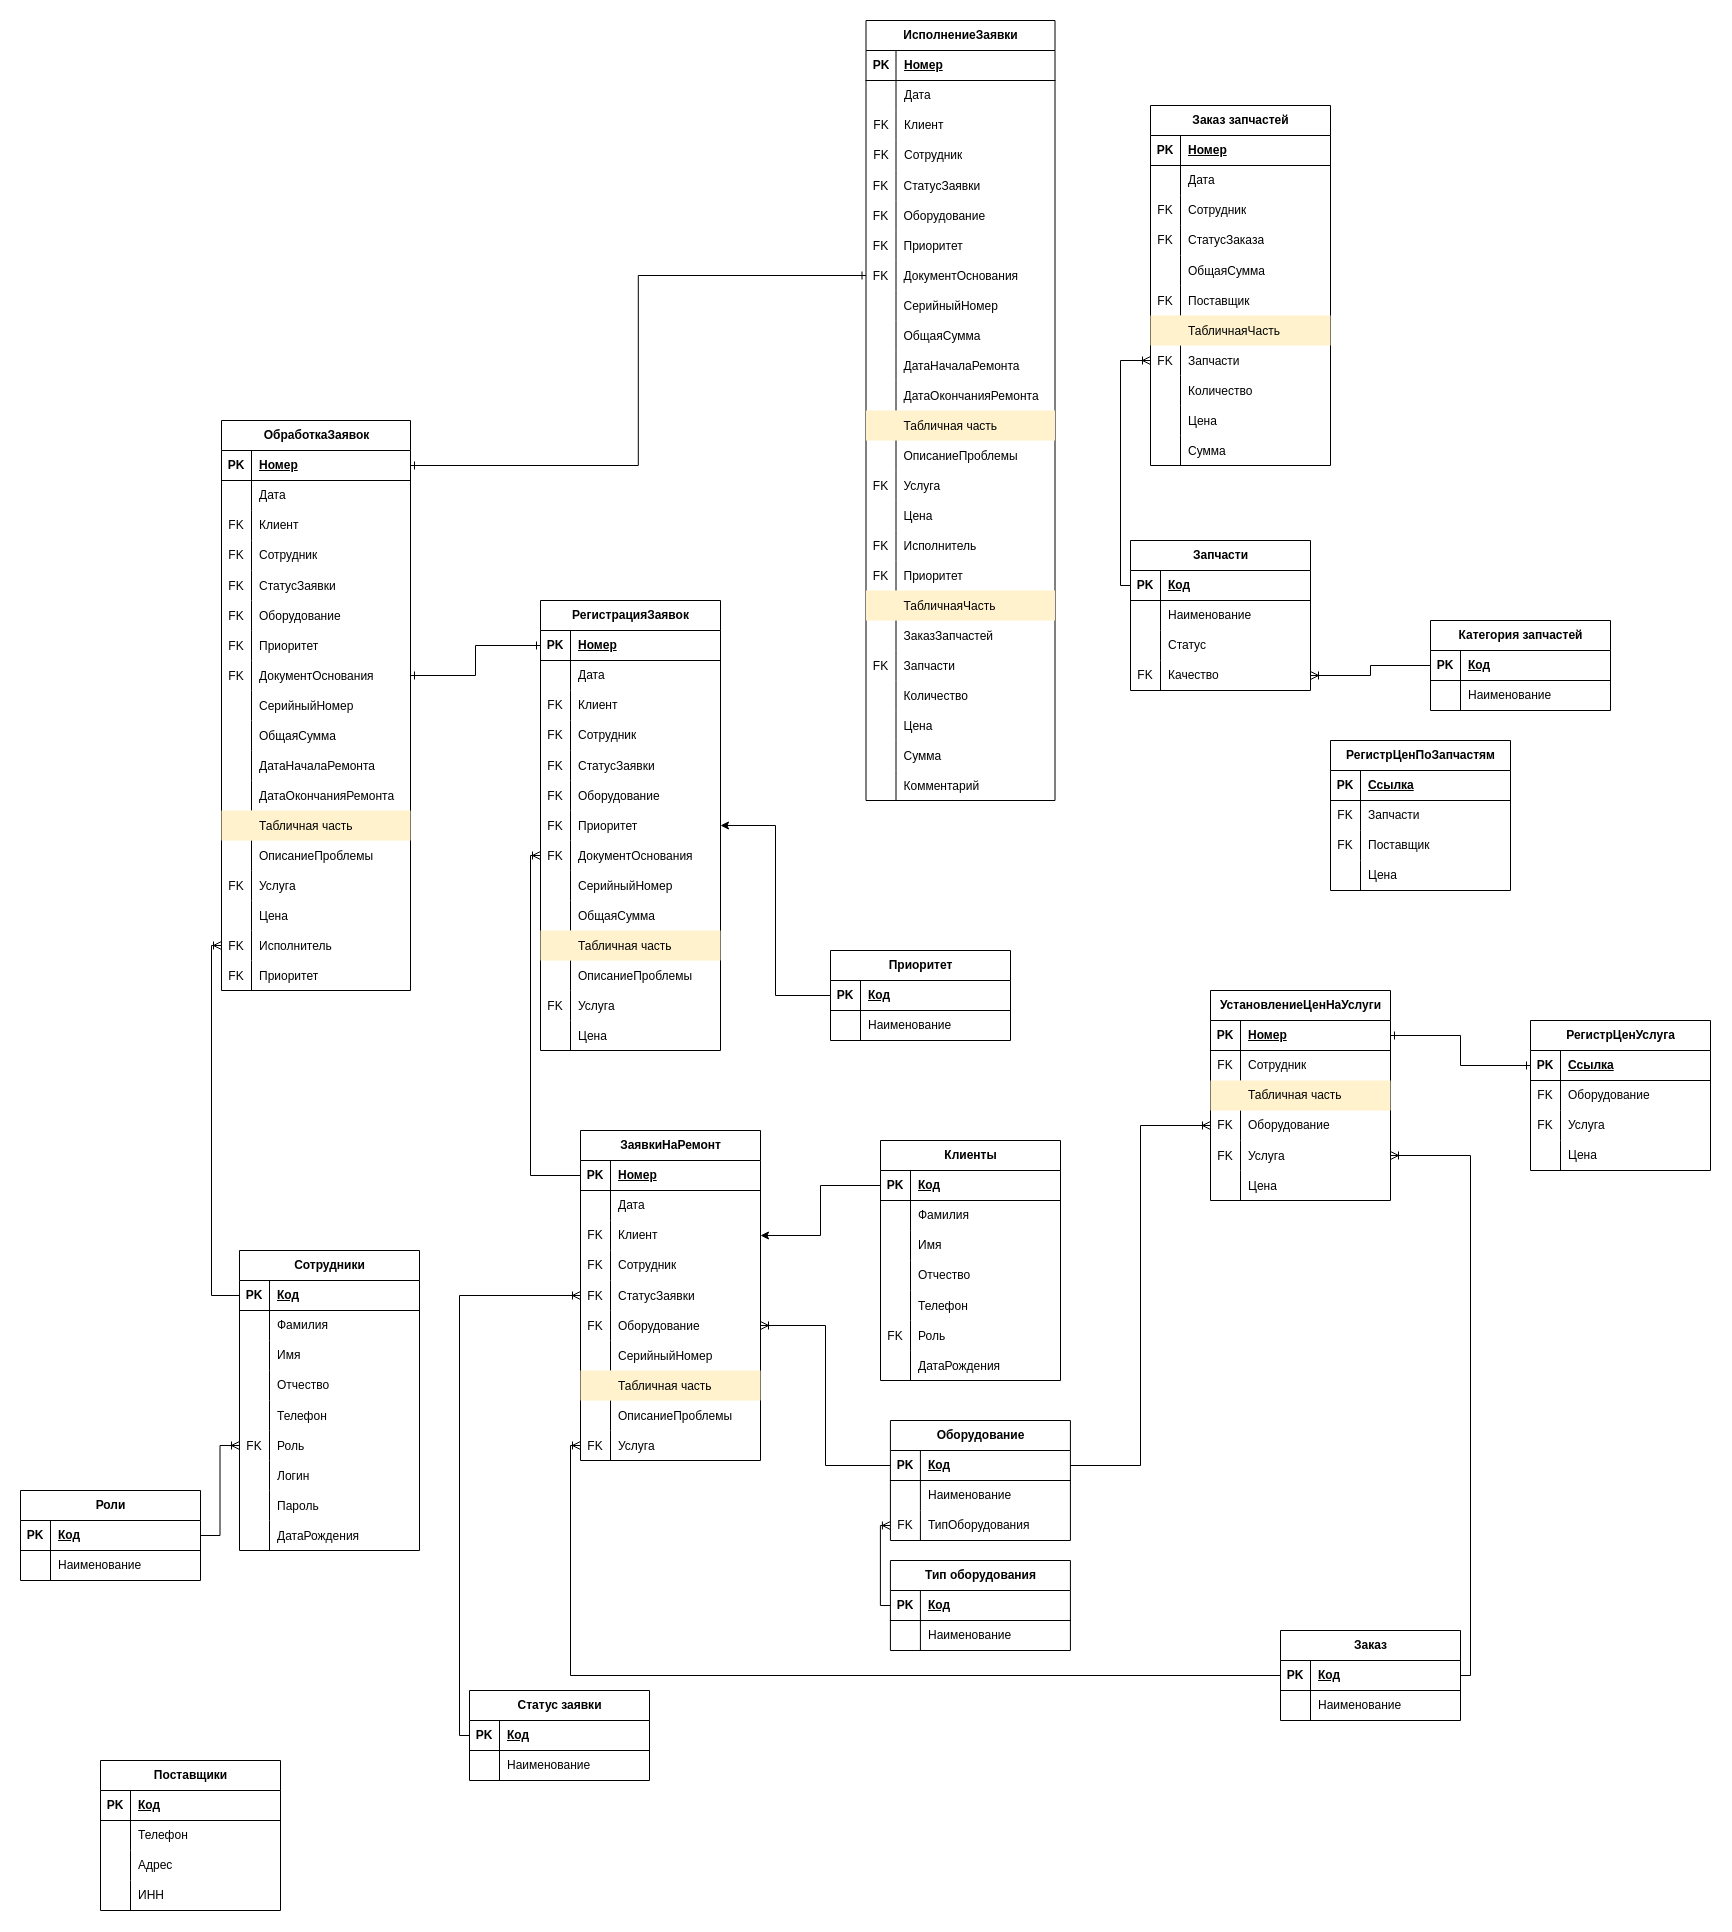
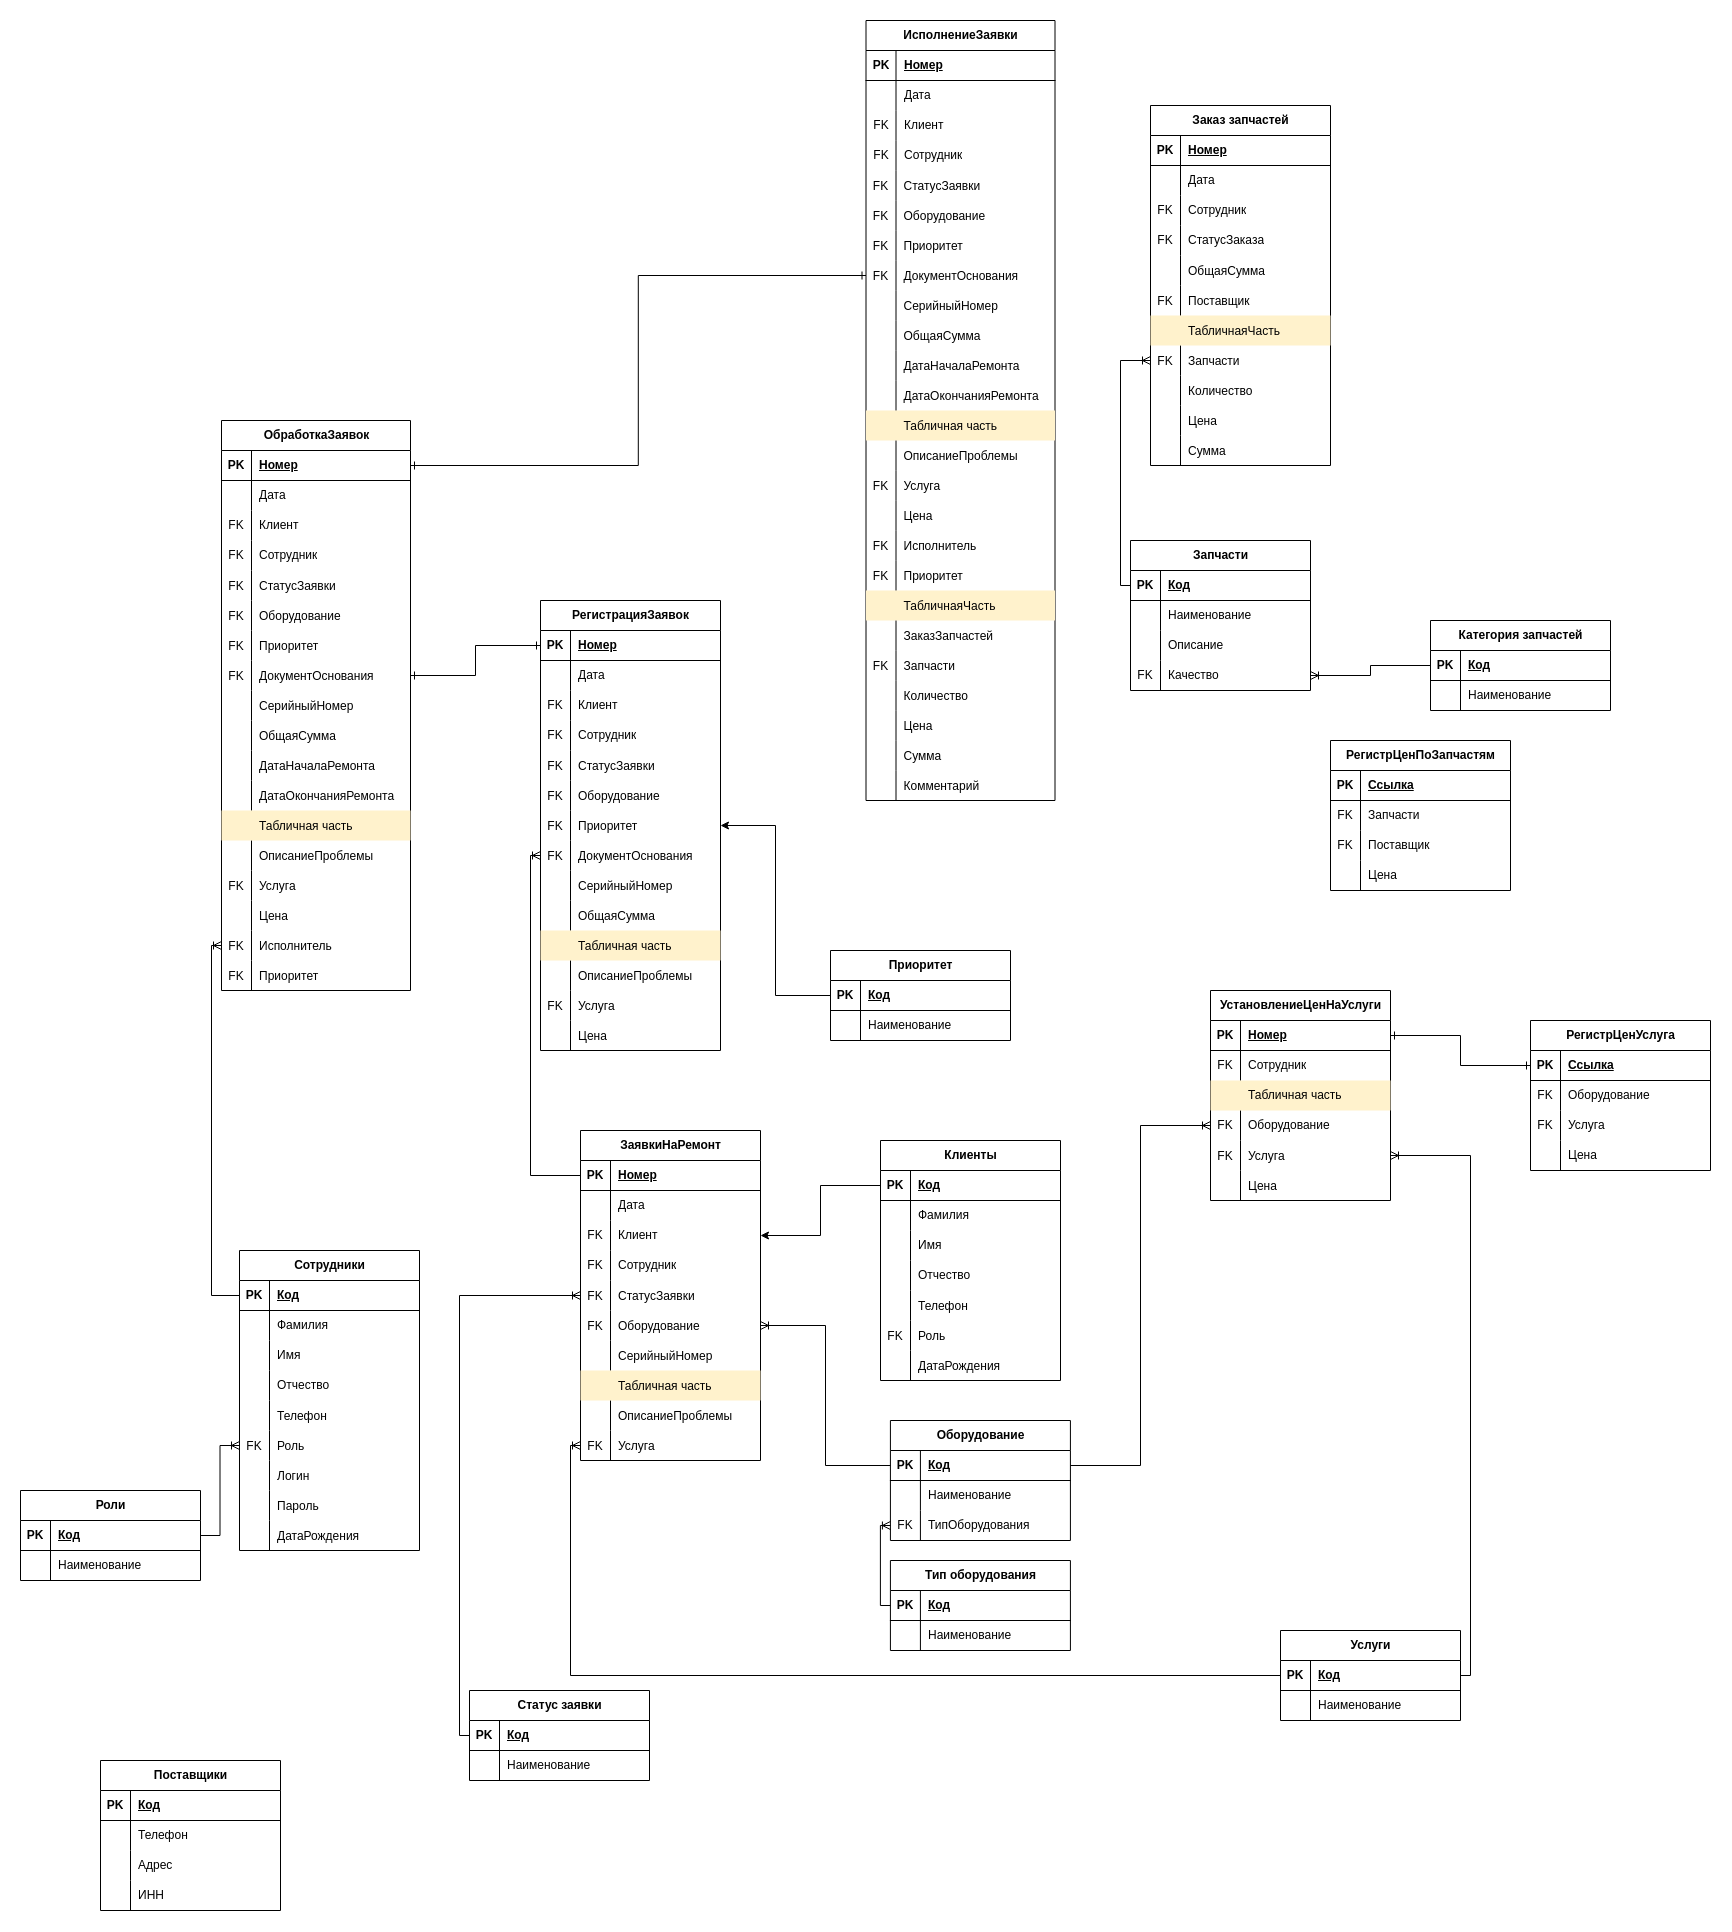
- <mxCell id="78" value="Статус" style="shape=partialRectangle;connectable=0;fillColor=none;top=0;left=0;bottom=0;right=0;align=left;spacingLeft=6;overflow=hidden;whiteSpace=wrap;html=1;" parent="76" vertex="1"><mxGeometry x="30" width="150" height="30" as="geometry"><mxRectangle width="150" height="30" as="alternateBounds" /></mxGeometry></mxCell>
+ <mxCell id="78" value="Описание" style="shape=partialRectangle;connectable=0;fillColor=none;top=0;left=0;bottom=0;right=0;align=left;spacingLeft=6;overflow=hidden;whiteSpace=wrap;html=1;" parent="76" vertex="1"><mxGeometry x="30" width="150" height="30" as="geometry"><mxRectangle width="150" height="30" as="alternateBounds" /></mxGeometry></mxCell>
- <mxCell id="90" value="Заказ" style="shape=table;startSize=30;container=1;collapsible=1;childLayout=tableLayout;fixedRows=1;rowLines=0;fontStyle=1;align=center;resizeLast=1;html=1;" parent="1" vertex="1"><mxGeometry x="1280" y="1630" width="180" height="90" as="geometry" /></mxCell>
+ <mxCell id="90" value="Услуги" style="shape=table;startSize=30;container=1;collapsible=1;childLayout=tableLayout;fixedRows=1;rowLines=0;fontStyle=1;align=center;resizeLast=1;html=1;" parent="1" vertex="1"><mxGeometry x="1280" y="1630" width="180" height="90" as="geometry" /></mxCell>
